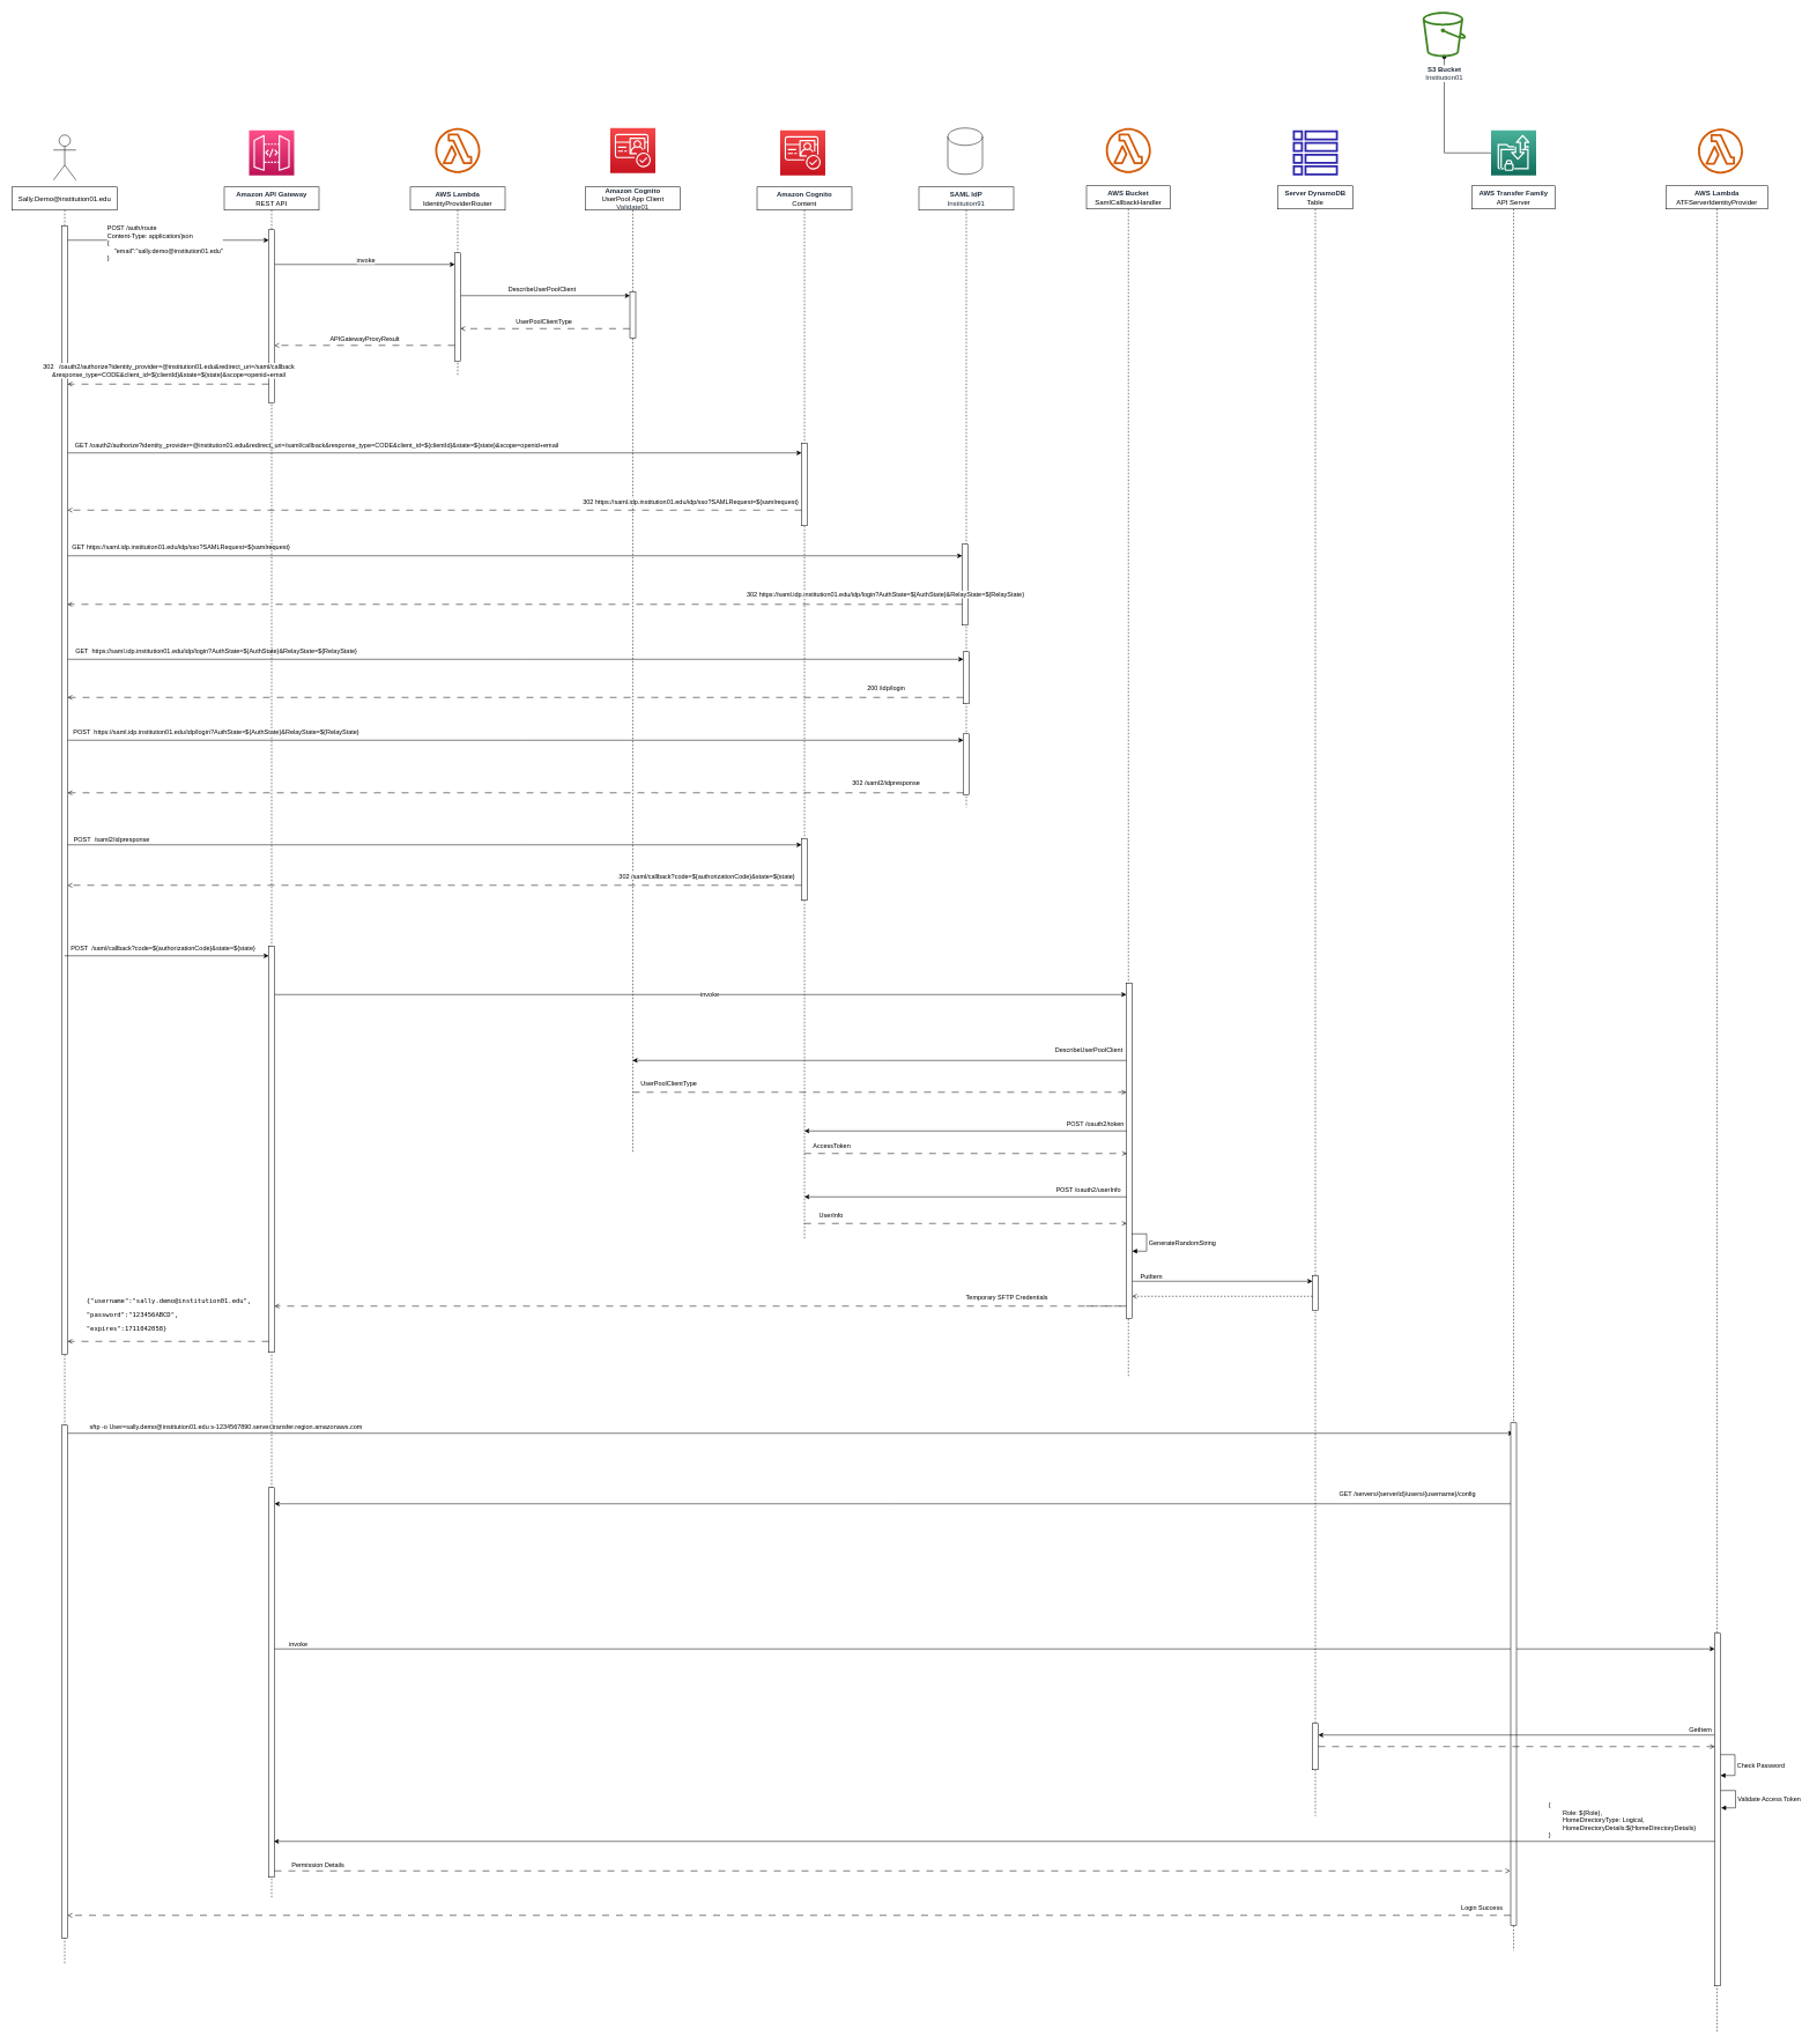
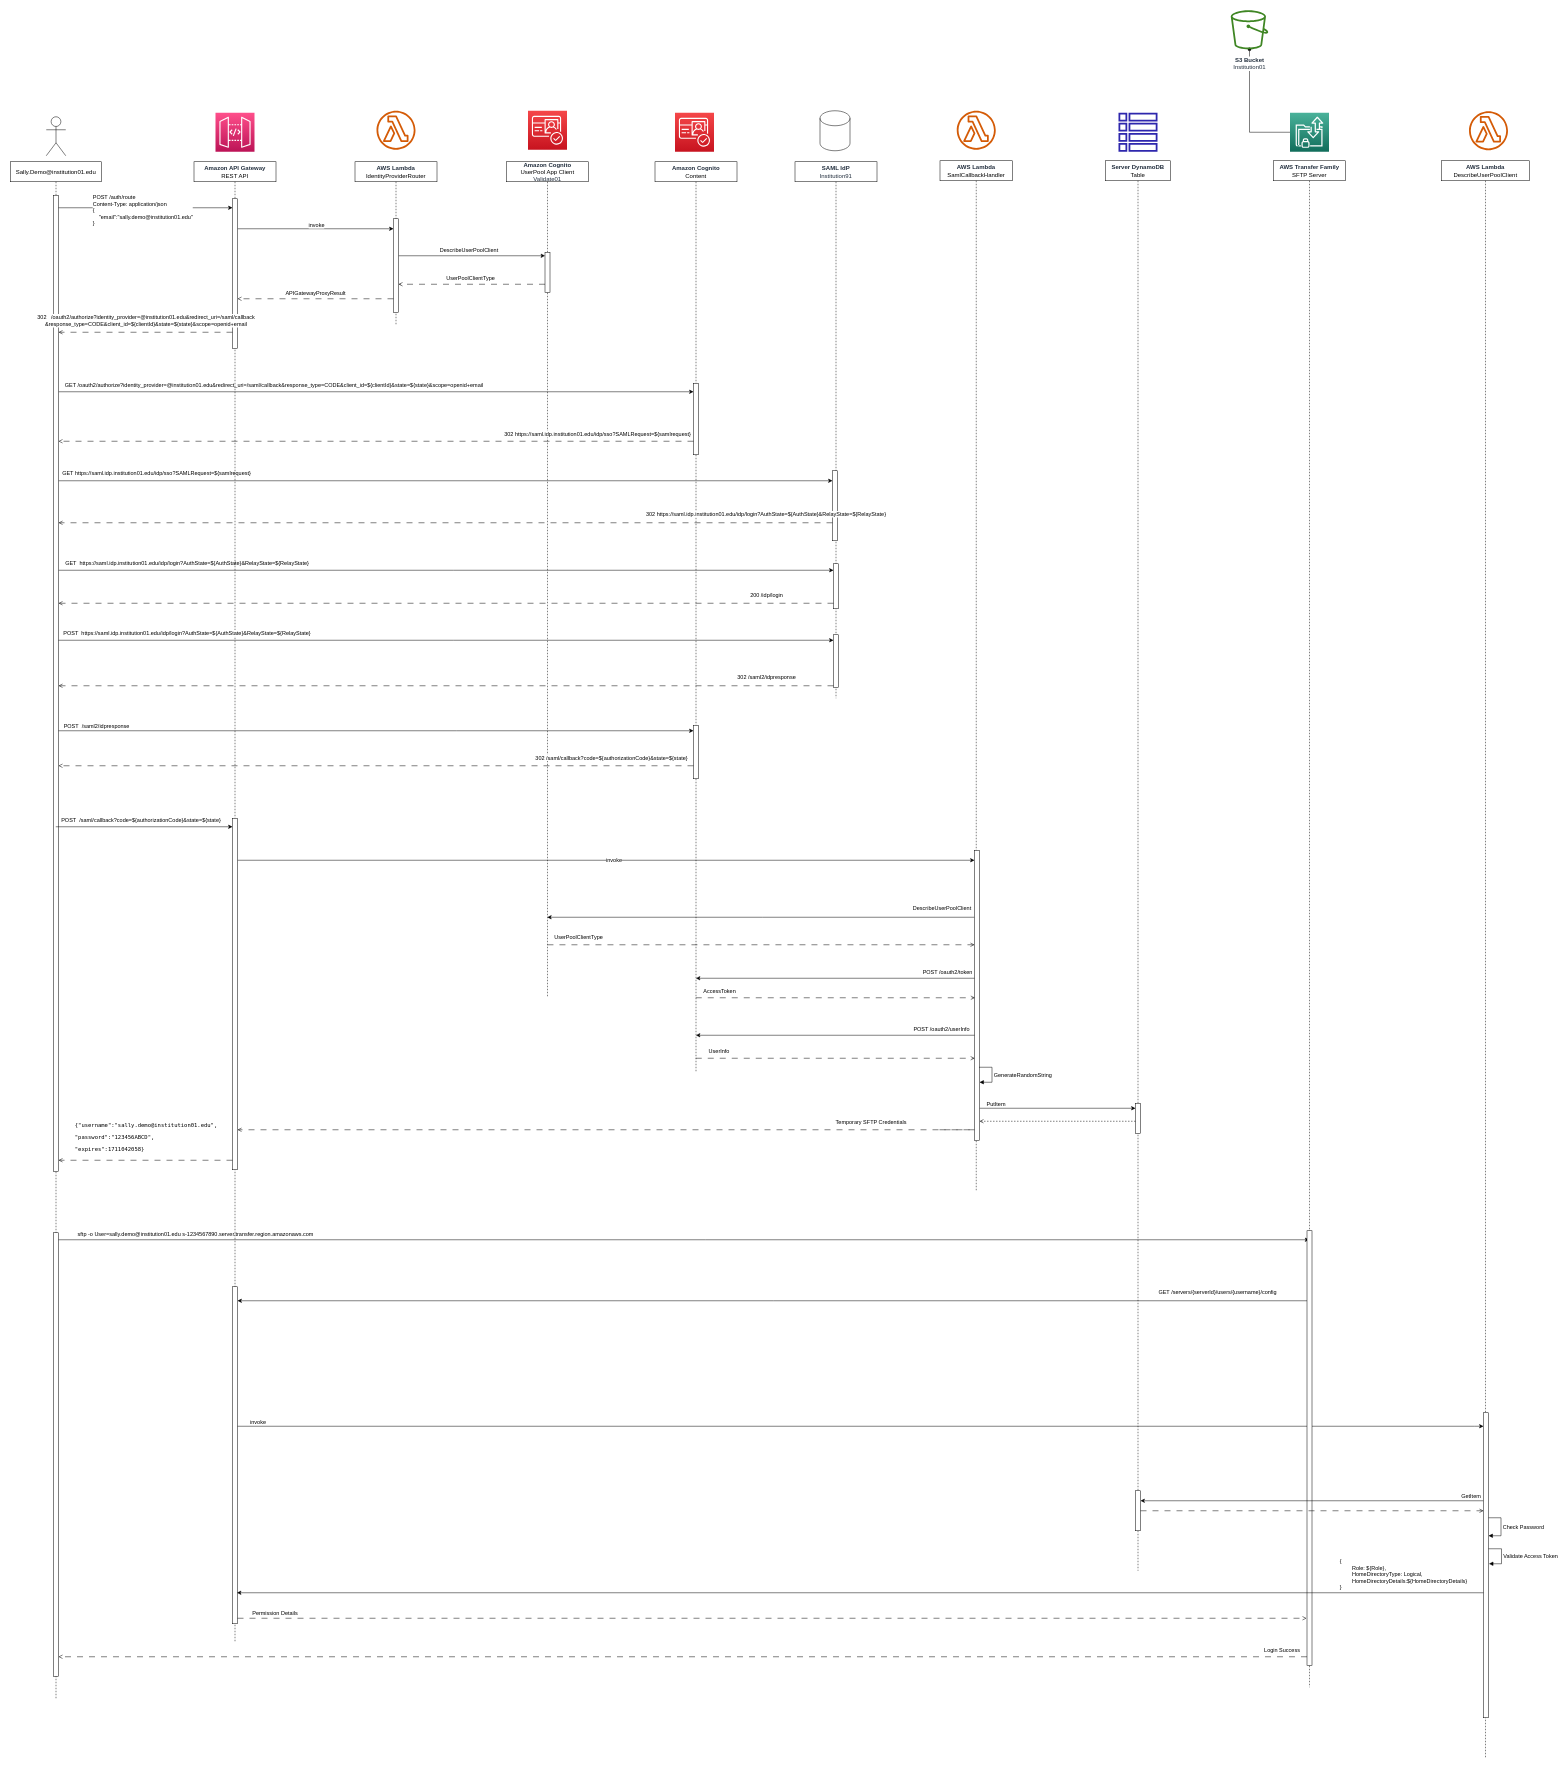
- <mxCell id="76" value="&lt;b style=&quot;border-color: var(--border-color); color: rgb(35, 47, 62);&quot;&gt;AWS Bucket&lt;/b&gt;&lt;br style=&quot;border-color: var(--border-color); color: rgb(35, 47, 62);&quot;&gt;SamlCallbackHandler" style="shape=umlLifeline;perimeter=lifelinePerimeter;whiteSpace=wrap;html=1;container=1;dropTarget=0;collapsible=0;recursiveResize=0;outlineConnect=0;portConstraint=eastwest;newEdgeStyle={&quot;edgeStyle&quot;:&quot;elbowEdgeStyle&quot;,&quot;elbow&quot;:&quot;vertical&quot;,&quot;curved&quot;:0,&quot;rounded&quot;:0};" parent="1" vertex="1"><mxGeometry x="1879" y="321" width="145" height="2061" as="geometry" /></mxCell>
+ <mxCell id="76" value="&lt;b style=&quot;border-color: var(--border-color); color: rgb(35, 47, 62);&quot;&gt;AWS Lambda&lt;/b&gt;&lt;br style=&quot;border-color: var(--border-color); color: rgb(35, 47, 62);&quot;&gt;SamlCallbackHandler" style="shape=umlLifeline;perimeter=lifelinePerimeter;whiteSpace=wrap;html=1;container=1;dropTarget=0;collapsible=0;recursiveResize=0;outlineConnect=0;portConstraint=eastwest;newEdgeStyle={&quot;edgeStyle&quot;:&quot;elbowEdgeStyle&quot;,&quot;elbow&quot;:&quot;vertical&quot;,&quot;curved&quot;:0,&quot;rounded&quot;:0};" parent="1" vertex="1"><mxGeometry x="1879" y="321" width="145" height="2061" as="geometry" /></mxCell>
- <mxCell id="98" value="&lt;b style=&quot;border-color: var(--border-color); color: rgb(35, 47, 62);&quot;&gt;AWS Transfer Family&lt;/b&gt;&lt;br style=&quot;border-color: var(--border-color); color: rgb(35, 47, 62);&quot;&gt;API Server" style="shape=umlLifeline;perimeter=lifelinePerimeter;whiteSpace=wrap;html=1;container=1;dropTarget=0;collapsible=0;recursiveResize=0;outlineConnect=0;portConstraint=eastwest;newEdgeStyle={&quot;edgeStyle&quot;:&quot;elbowEdgeStyle&quot;,&quot;elbow&quot;:&quot;vertical&quot;,&quot;curved&quot;:0,&quot;rounded&quot;:0};" parent="1" vertex="1"><mxGeometry x="2546" y="321" width="144" height="3053" as="geometry" /></mxCell>
+ <mxCell id="98" value="&lt;b style=&quot;border-color: var(--border-color); color: rgb(35, 47, 62);&quot;&gt;AWS Transfer Family&lt;/b&gt;&lt;br style=&quot;border-color: var(--border-color); color: rgb(35, 47, 62);&quot;&gt;SFTP Server" style="shape=umlLifeline;perimeter=lifelinePerimeter;whiteSpace=wrap;html=1;container=1;dropTarget=0;collapsible=0;recursiveResize=0;outlineConnect=0;portConstraint=eastwest;newEdgeStyle={&quot;edgeStyle&quot;:&quot;elbowEdgeStyle&quot;,&quot;elbow&quot;:&quot;vertical&quot;,&quot;curved&quot;:0,&quot;rounded&quot;:0};" parent="1" vertex="1"><mxGeometry x="2546" y="321" width="144" height="3053" as="geometry" /></mxCell>
- <mxCell id="104" value="&lt;b style=&quot;border-color: var(--border-color); color: rgb(35, 47, 62);&quot;&gt;AWS Lambda&lt;/b&gt;&lt;br style=&quot;border-color: var(--border-color); color: rgb(35, 47, 62);&quot;&gt;ATFServerIdentityProvider" style="shape=umlLifeline;perimeter=lifelinePerimeter;whiteSpace=wrap;html=1;container=1;dropTarget=0;collapsible=0;recursiveResize=0;outlineConnect=0;portConstraint=eastwest;newEdgeStyle={&quot;edgeStyle&quot;:&quot;elbowEdgeStyle&quot;,&quot;elbow&quot;:&quot;vertical&quot;,&quot;curved&quot;:0,&quot;rounded&quot;:0};" parent="1" vertex="1"><mxGeometry x="2882" y="321" width="176" height="3193" as="geometry" /></mxCell>
+ <mxCell id="104" value="&lt;b style=&quot;border-color: var(--border-color); color: rgb(35, 47, 62);&quot;&gt;AWS Lambda&lt;/b&gt;&lt;br style=&quot;border-color: var(--border-color); color: rgb(35, 47, 62);&quot;&gt;DescribeUserPoolClient" style="shape=umlLifeline;perimeter=lifelinePerimeter;whiteSpace=wrap;html=1;container=1;dropTarget=0;collapsible=0;recursiveResize=0;outlineConnect=0;portConstraint=eastwest;newEdgeStyle={&quot;edgeStyle&quot;:&quot;elbowEdgeStyle&quot;,&quot;elbow&quot;:&quot;vertical&quot;,&quot;curved&quot;:0,&quot;rounded&quot;:0};" parent="1" vertex="1"><mxGeometry x="2882" y="321" width="176" height="3193" as="geometry" /></mxCell>
